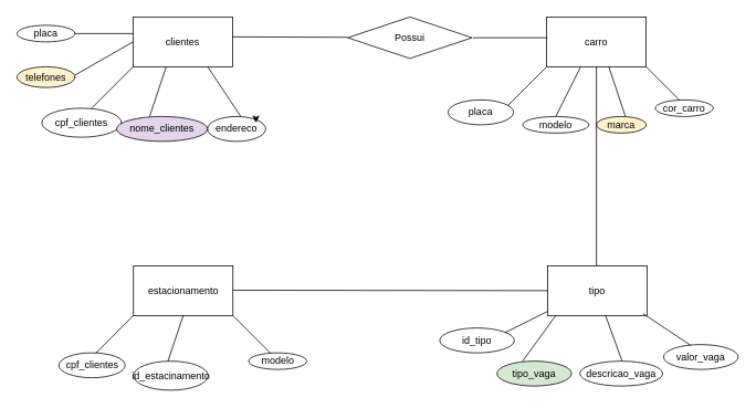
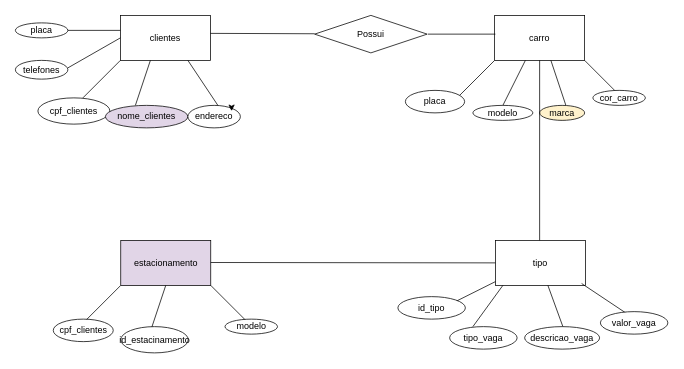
- <mxCell id="14" value="telefones" style="ellipse;whiteSpace=wrap;html=1;fillColor=#fff2cc;" vertex="1" parent="1"><mxGeometry x="20" y="80" width="70" height="25" as="geometry" /></mxCell>
+ <mxCell id="14" value="telefones" style="ellipse;whiteSpace=wrap;html=1;" vertex="1" parent="1"><mxGeometry x="20" y="80" width="70" height="25" as="geometry" /></mxCell>
- <mxCell id="36" value="estacionamento" style="rounded=0;whiteSpace=wrap;html=1;" vertex="1" parent="1"><mxGeometry x="160.5" y="320" width="120" height="60" as="geometry" /></mxCell>
+ <mxCell id="36" value="estacionamento" style="rounded=0;whiteSpace=wrap;html=1;fillColor=#e1d5e7;" vertex="1" parent="1"><mxGeometry x="160.5" y="320" width="120" height="60" as="geometry" /></mxCell>
- <mxCell id="20" value="tipo_vaga" style="ellipse;whiteSpace=wrap;html=1;fillColor=#d5e8d4;" vertex="1" parent="1"><mxGeometry x="599" y="435" width="90" height="30" as="geometry" /></mxCell>
+ <mxCell id="20" value="tipo_vaga" style="ellipse;whiteSpace=wrap;html=1;" vertex="1" parent="1"><mxGeometry x="599" y="435" width="90" height="30" as="geometry" /></mxCell>
